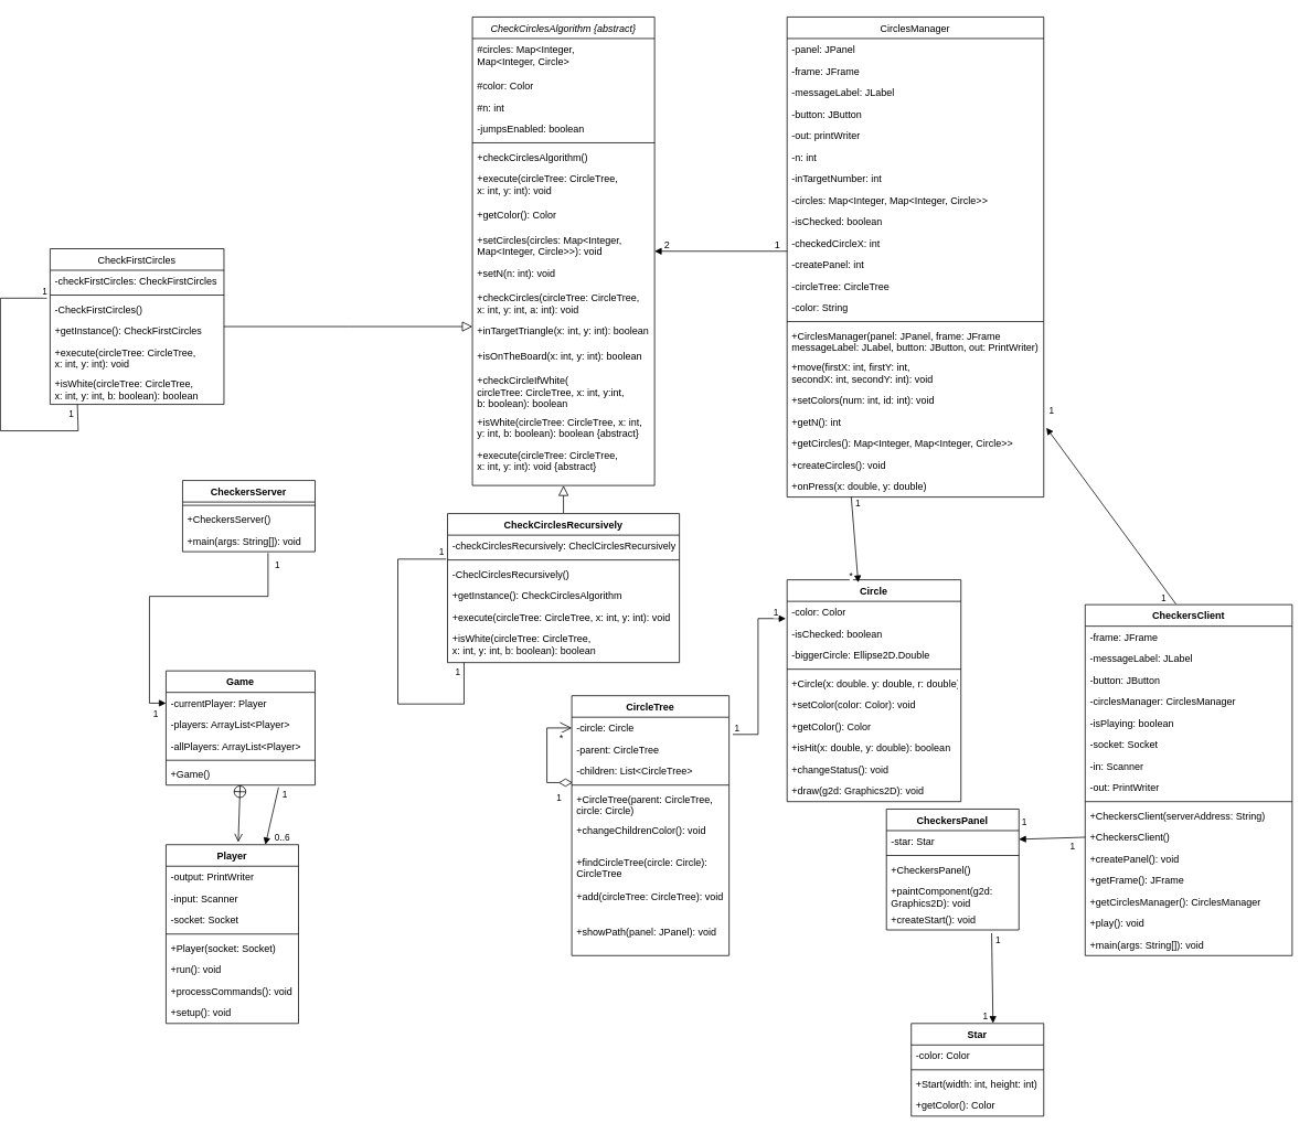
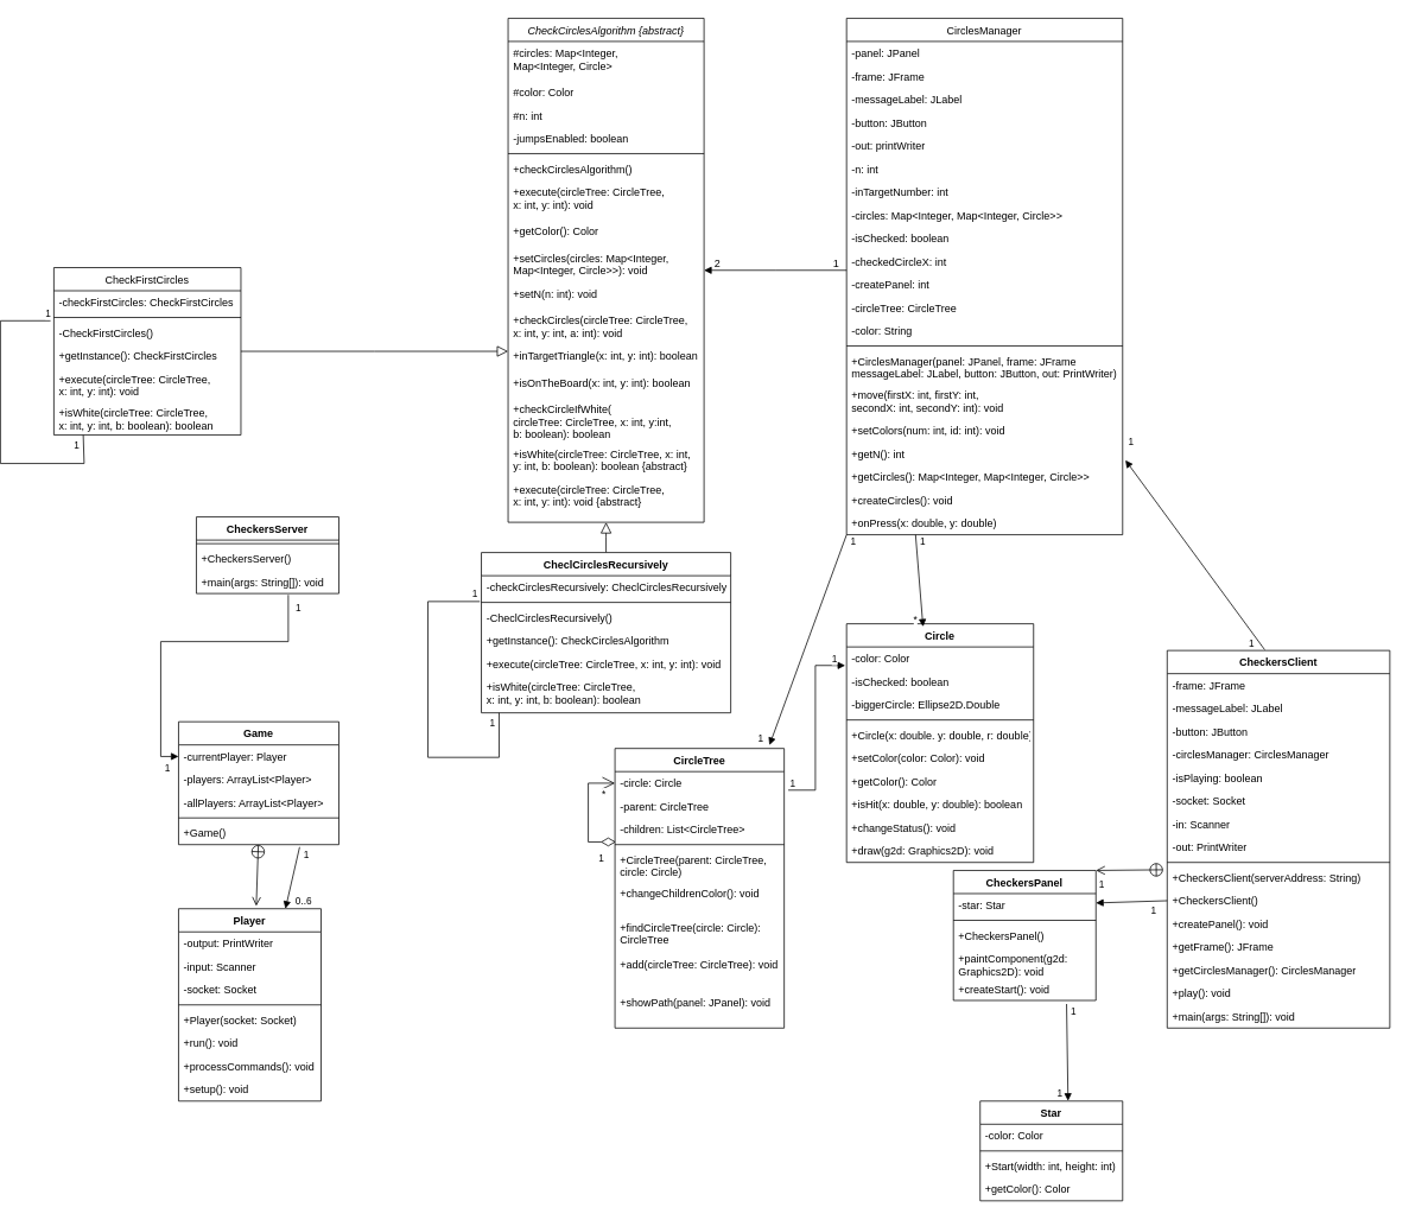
- <mxCell id="150" value="CheckCirclesRecursively" style="swimlane;fontStyle=1;align=center;verticalAlign=top;childLayout=stackLayout;horizontal=1;startSize=26;horizontalStack=0;resizeParent=1;resizeParentMax=0;resizeLast=0;collapsible=1;marginBottom=0;" parent="1" vertex="1"><mxGeometry x="500" y="620" width="280" height="180" as="geometry" /></mxCell>
+ <mxCell id="150" value="CheclCirclesRecursively" style="swimlane;fontStyle=1;align=center;verticalAlign=top;childLayout=stackLayout;horizontal=1;startSize=26;horizontalStack=0;resizeParent=1;resizeParentMax=0;resizeLast=0;collapsible=1;marginBottom=0;" parent="1" vertex="1"><mxGeometry x="500" y="620" width="280" height="180" as="geometry" /></mxCell>
+ <mxCell id="147" value="" style="endArrow=block;html=1;rounded=0;endFill=1;entryX=0.913;entryY=-0.012;entryDx=0;entryDy=0;entryPerimeter=0;exitX=0;exitY=1;exitDx=0;exitDy=0;" parent="1" source="31" target="80" edge="1"><mxGeometry relative="1" as="geometry"><mxPoint x="960" y="480" as="sourcePoint" /><mxPoint x="955.44" y="573.032" as="targetPoint" /></mxGeometry></mxCell>
+ <mxCell id="148" value="1" style="edgeLabel;resizable=0;html=1;align=left;verticalAlign=bottom;" parent="147" connectable="0" vertex="1"><mxGeometry x="-1" relative="1" as="geometry"><mxPoint x="3" y="16" as="offset" /></mxGeometry></mxCell>
+ <mxCell id="149" value="1" style="edgeLabel;resizable=0;html=1;align=right;verticalAlign=bottom;" parent="147" connectable="0" vertex="1"><mxGeometry x="1" relative="1" as="geometry"><mxPoint x="-6" as="offset" /></mxGeometry></mxCell>
+ <mxCell id="79" value="" style="endArrow=open;startArrow=circlePlus;endFill=0;startFill=0;endSize=8;html=1;rounded=0;entryX=1;entryY=0;entryDx=0;entryDy=0;exitX=-0.017;exitY=0.163;exitDx=0;exitDy=0;exitPerimeter=0;" parent="1" source="72" target="56" edge="1"><mxGeometry width="160" relative="1" as="geometry"><mxPoint x="1150" y="510" as="sourcePoint" /><mxPoint x="1020" y="530" as="targetPoint" /></mxGeometry></mxCell>
